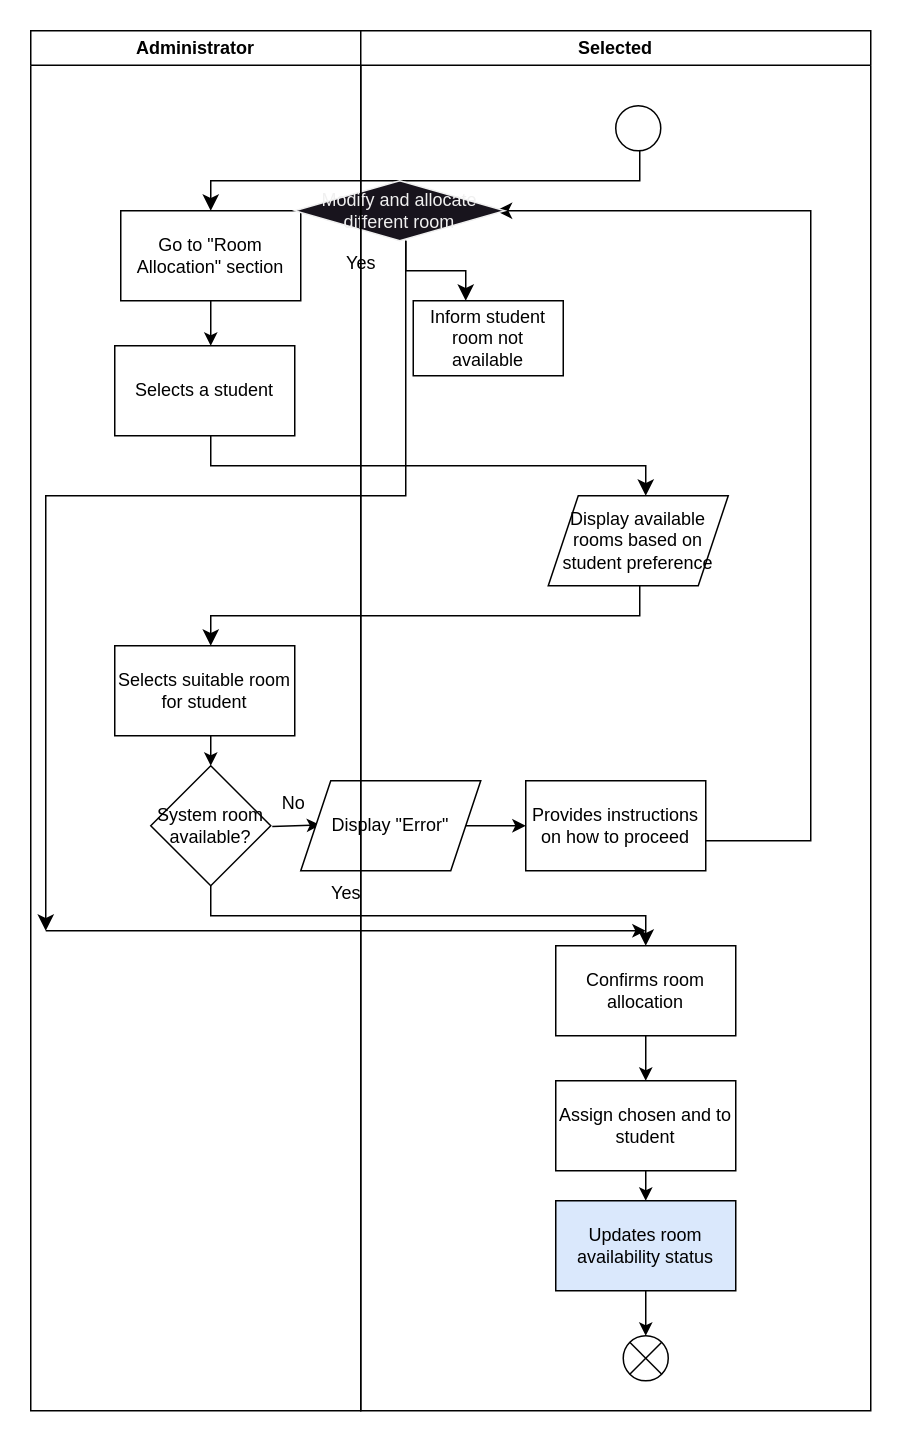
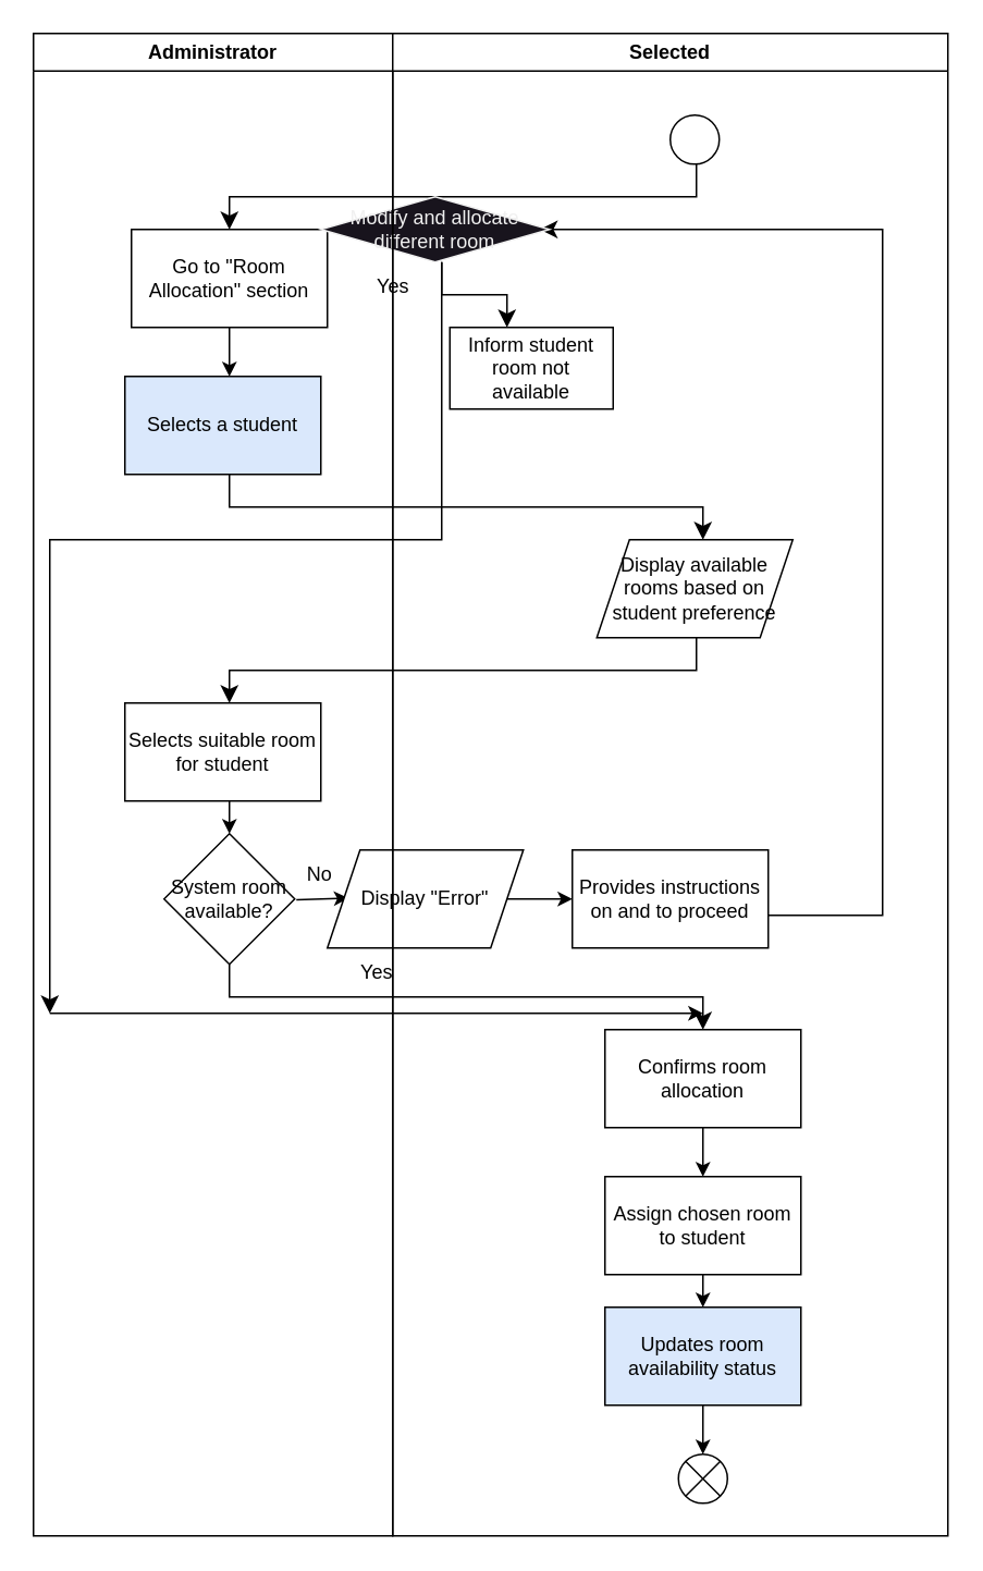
- <mxCell id="6" value="Selects a student" style="rounded=0;whiteSpace=wrap;html=1;" vertex="1" parent="1"><mxGeometry x="76" y="230" width="120" height="60" as="geometry" /></mxCell>
+ <mxCell id="6" value="Selects a student" style="rounded=0;whiteSpace=wrap;html=1;fillColor=#dae8fc;" vertex="1" parent="1"><mxGeometry x="76" y="230" width="120" height="60" as="geometry" /></mxCell>
- <mxCell id="26" value="Provides instructions on how to proceed" style="rounded=0;whiteSpace=wrap;html=1;" vertex="1" parent="1"><mxGeometry x="350" y="520" width="120" height="60" as="geometry" /></mxCell>
+ <mxCell id="26" value="Provides instructions on and to proceed" style="rounded=0;whiteSpace=wrap;html=1;" vertex="1" parent="1"><mxGeometry x="350" y="520" width="120" height="60" as="geometry" /></mxCell>
- <mxCell id="17" value="Assign chosen and to student" style="rounded=0;whiteSpace=wrap;html=1;" vertex="1" parent="1"><mxGeometry x="370" y="720" width="120" height="60" as="geometry" /></mxCell>
+ <mxCell id="17" value="Assign chosen room to student" style="rounded=0;whiteSpace=wrap;html=1;" vertex="1" parent="1"><mxGeometry x="370" y="720" width="120" height="60" as="geometry" /></mxCell>
